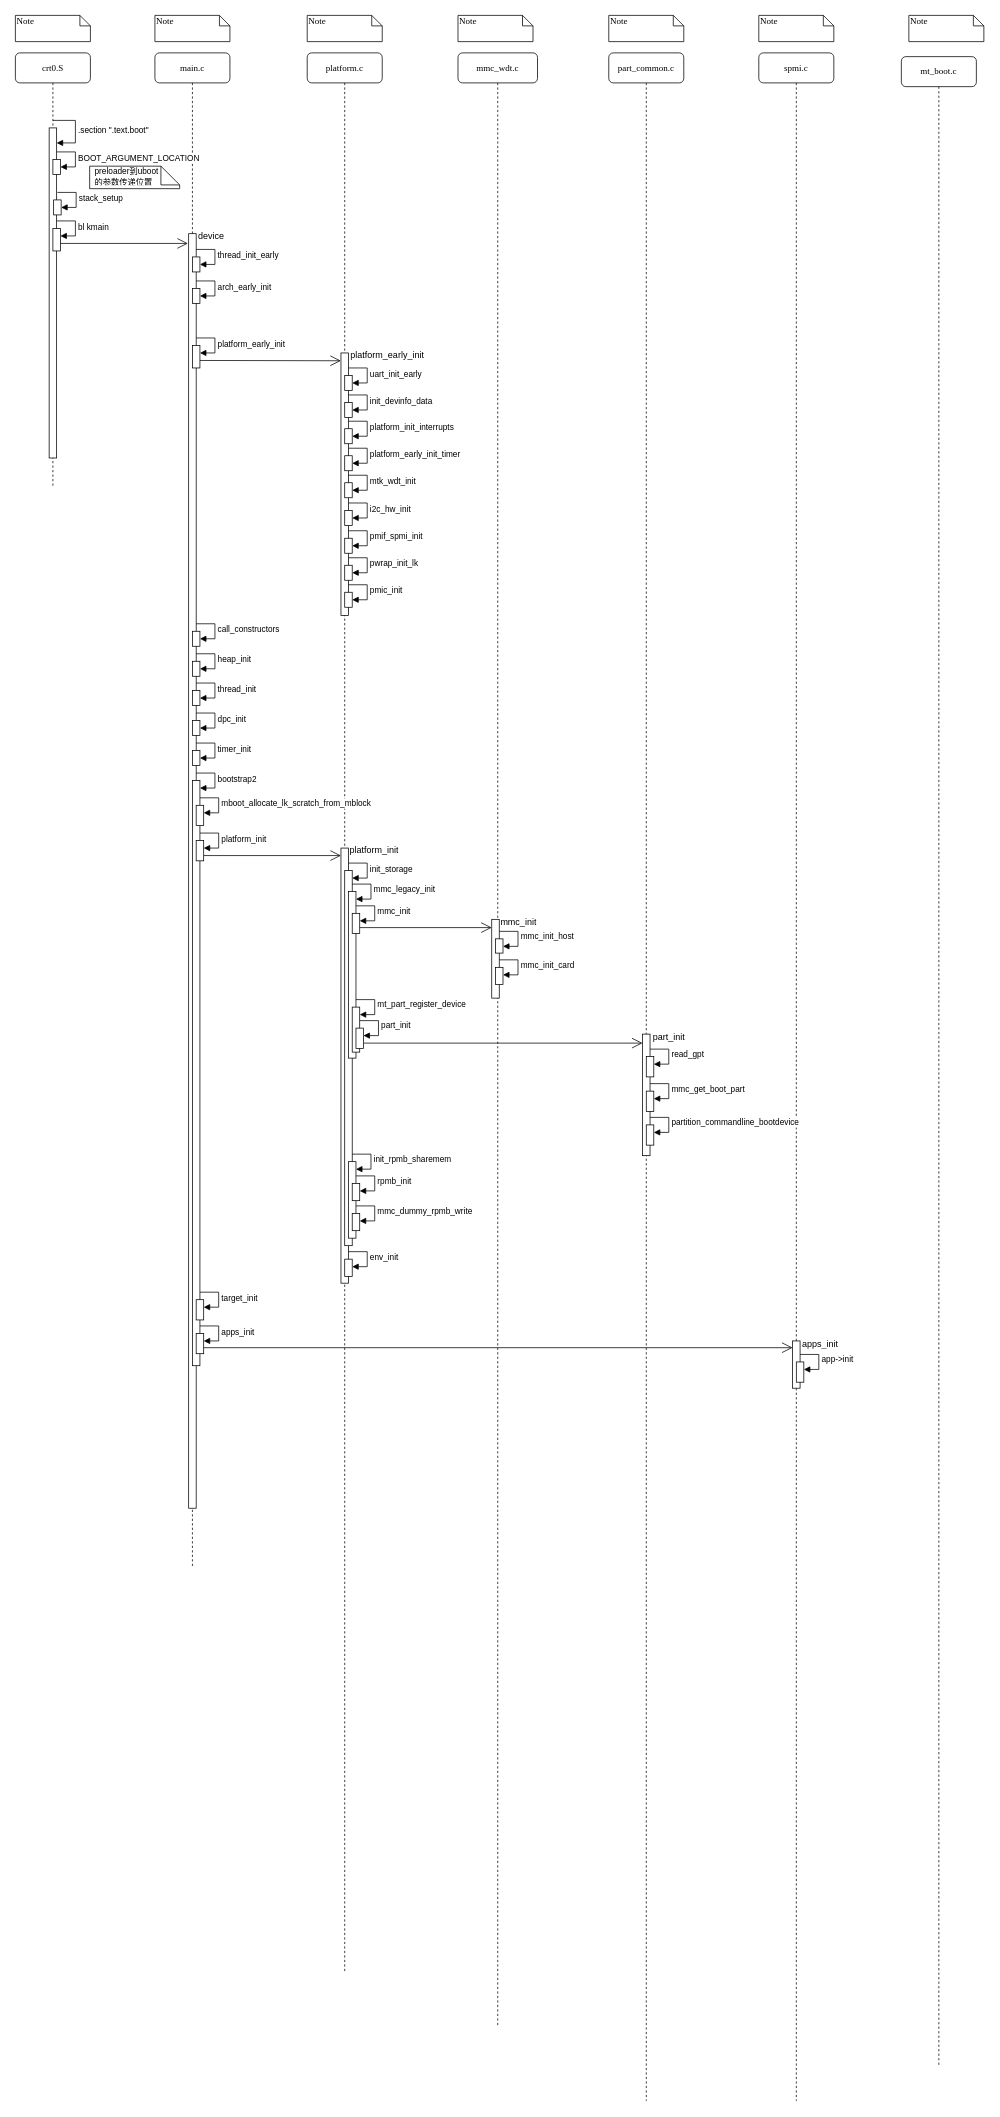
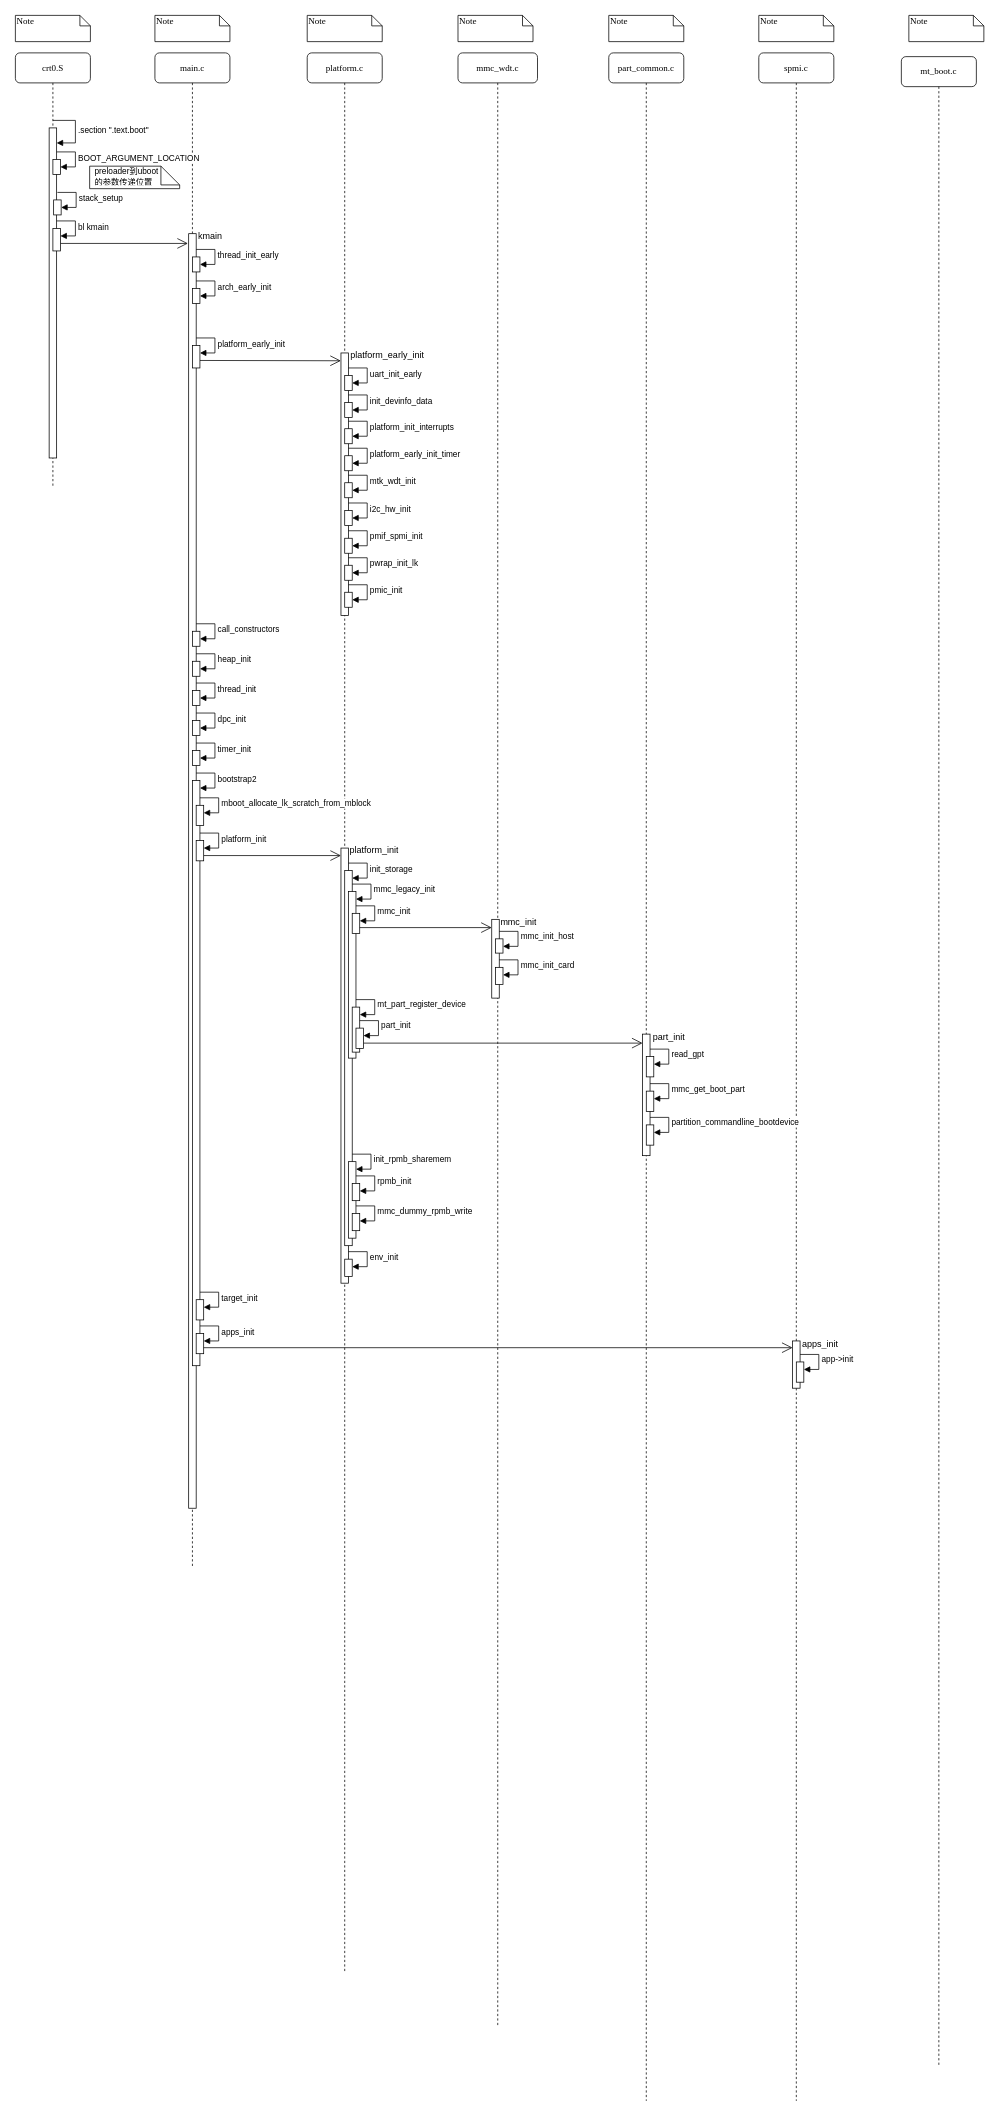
- <mxCell id="34" value="device" style="text;strokeColor=none;fillColor=none;align=left;verticalAlign=top;spacingLeft=4;spacingRight=4;overflow=hidden;rotatable=0;points=[[0,0.5],[1,0.5]];portConstraint=eastwest;whiteSpace=wrap;html=1;" vertex="1" parent="1"><mxGeometry x="258" y="300" width="100" height="26" as="geometry" /></mxCell>
+ <mxCell id="34" value="kmain" style="text;strokeColor=none;fillColor=none;align=left;verticalAlign=top;spacingLeft=4;spacingRight=4;overflow=hidden;rotatable=0;points=[[0,0.5],[1,0.5]];portConstraint=eastwest;whiteSpace=wrap;html=1;" vertex="1" parent="1"><mxGeometry x="258" y="300" width="100" height="26" as="geometry" /></mxCell>
